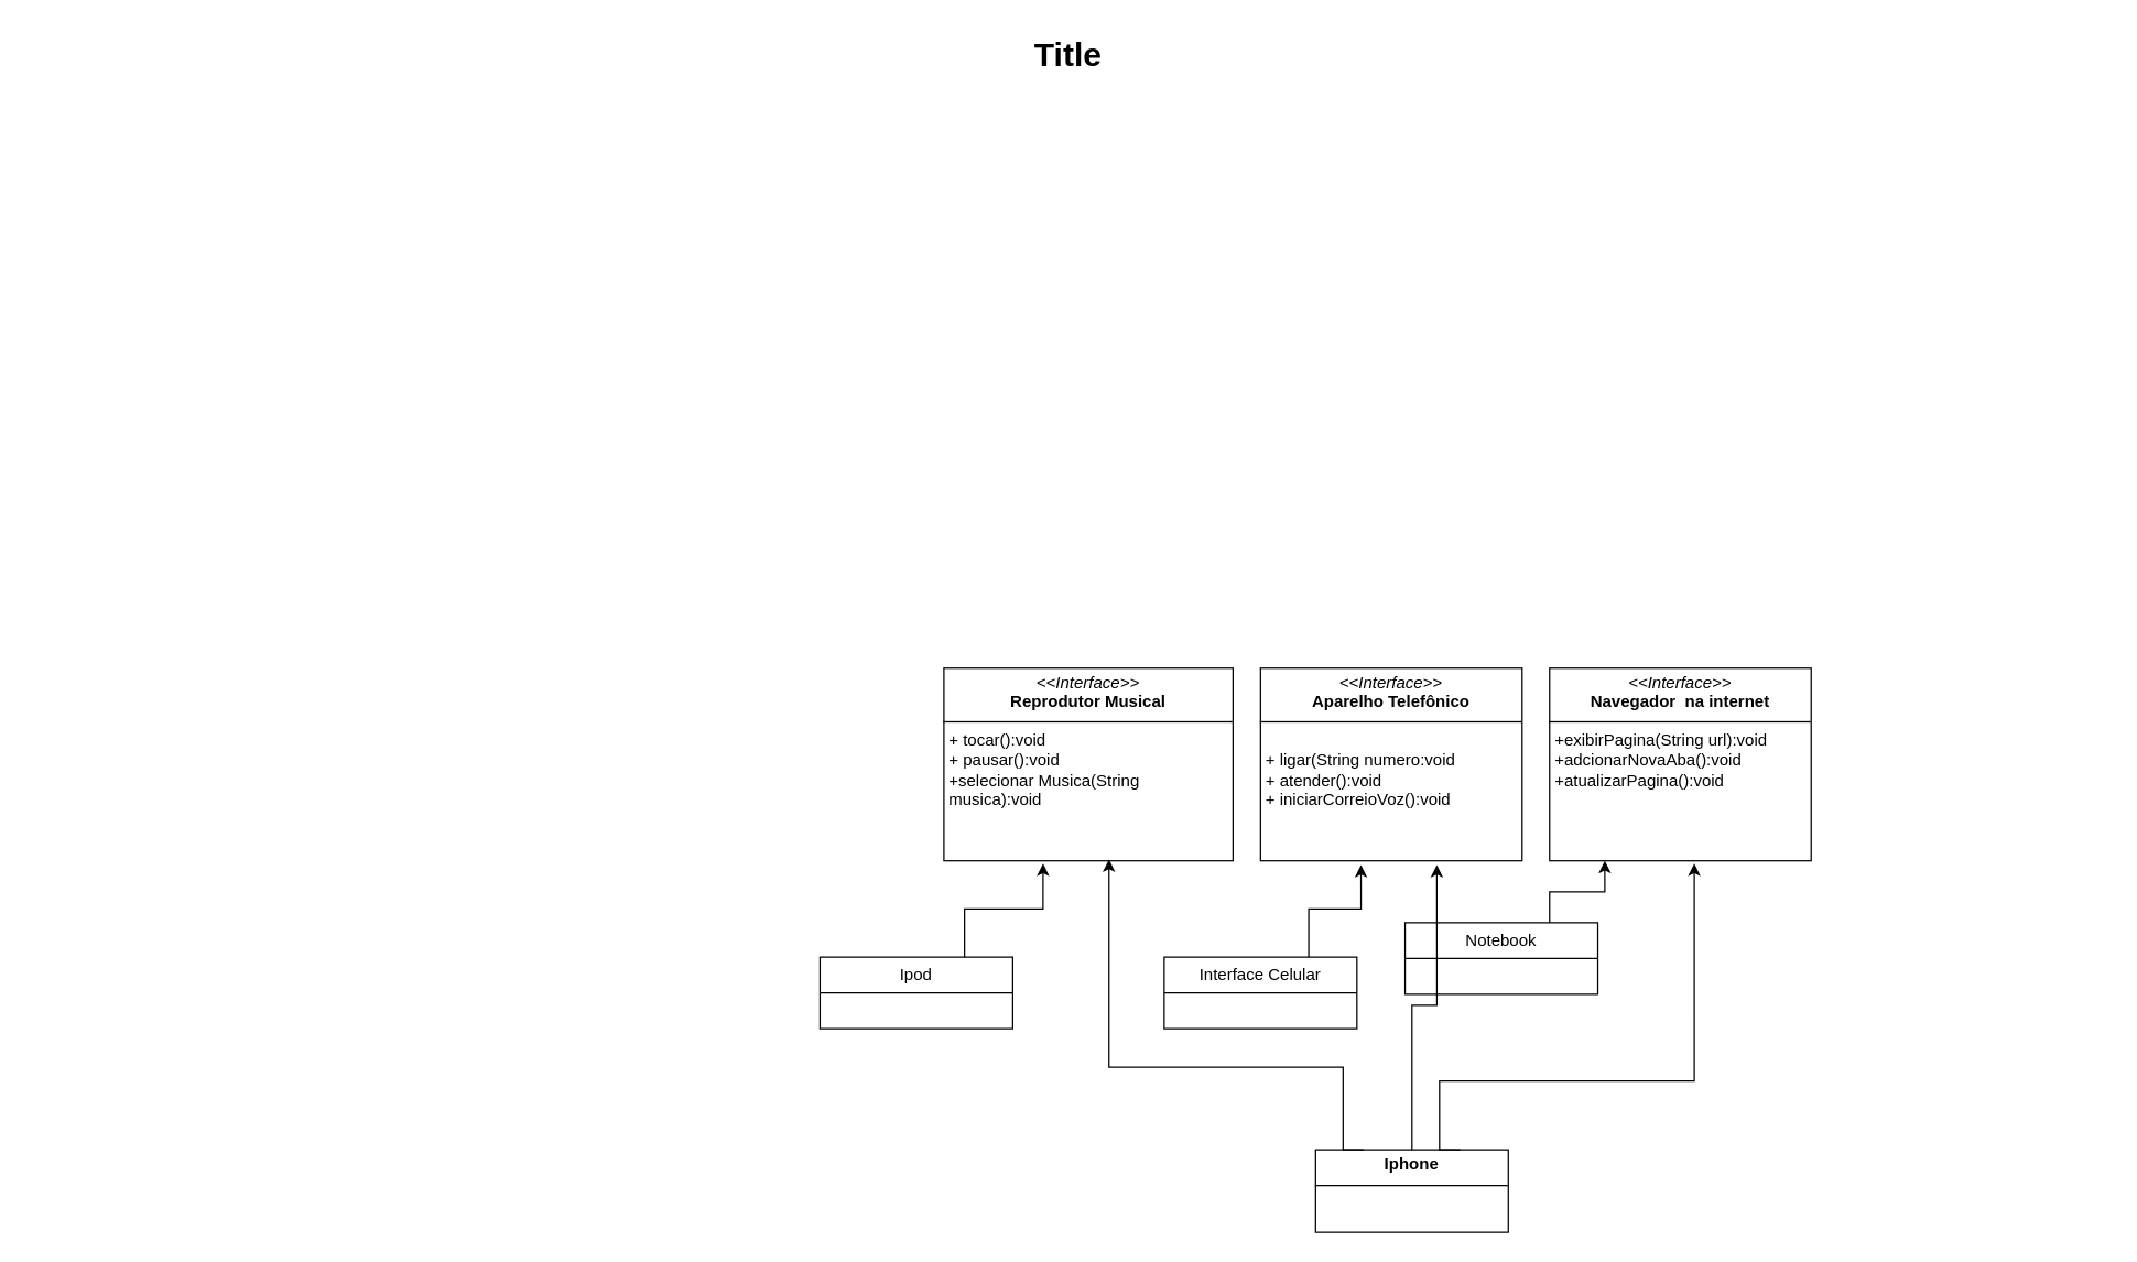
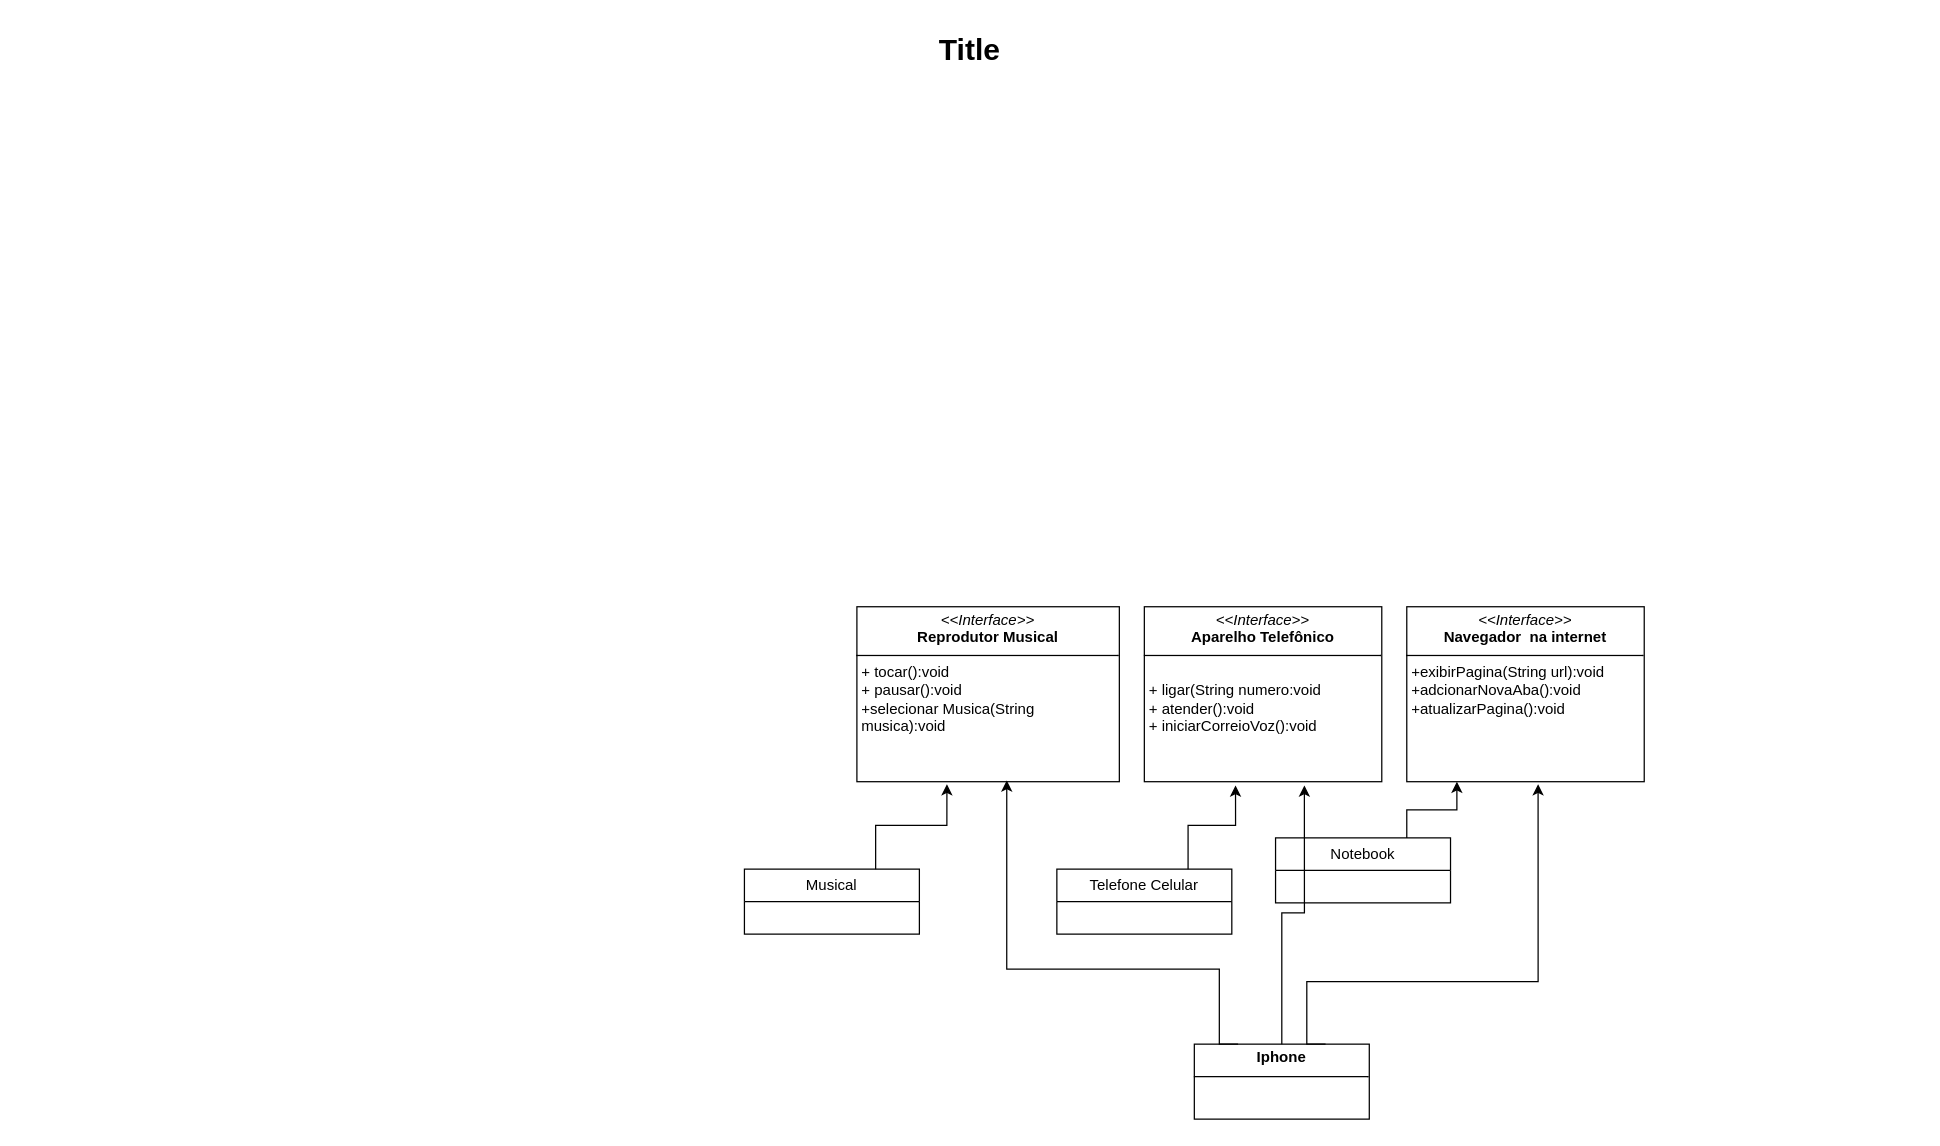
- <mxCell id="8" value="Ipod" style="swimlane;fontStyle=0;childLayout=stackLayout;horizontal=1;startSize=26;fillColor=none;horizontalStack=0;resizeParent=1;resizeParentMax=0;resizeLast=0;collapsible=1;marginBottom=0;whiteSpace=wrap;html=1;" vertex="1" parent="1"><mxGeometry x="595" y="695" width="140" height="52" as="geometry" /></mxCell>
+ <mxCell id="8" value="Musical" style="swimlane;fontStyle=0;childLayout=stackLayout;horizontal=1;startSize=26;fillColor=none;horizontalStack=0;resizeParent=1;resizeParentMax=0;resizeLast=0;collapsible=1;marginBottom=0;whiteSpace=wrap;html=1;" vertex="1" parent="1"><mxGeometry x="595" y="695" width="140" height="52" as="geometry" /></mxCell>
- <mxCell id="9" value="Interface Celular" style="swimlane;fontStyle=0;childLayout=stackLayout;horizontal=1;startSize=26;fillColor=none;horizontalStack=0;resizeParent=1;resizeParentMax=0;resizeLast=0;collapsible=1;marginBottom=0;whiteSpace=wrap;html=1;" vertex="1" parent="1"><mxGeometry x="845" y="695" width="140" height="52" as="geometry" /></mxCell>
+ <mxCell id="9" value="Telefone Celular" style="swimlane;fontStyle=0;childLayout=stackLayout;horizontal=1;startSize=26;fillColor=none;horizontalStack=0;resizeParent=1;resizeParentMax=0;resizeLast=0;collapsible=1;marginBottom=0;whiteSpace=wrap;html=1;" vertex="1" parent="1"><mxGeometry x="845" y="695" width="140" height="52" as="geometry" /></mxCell>
